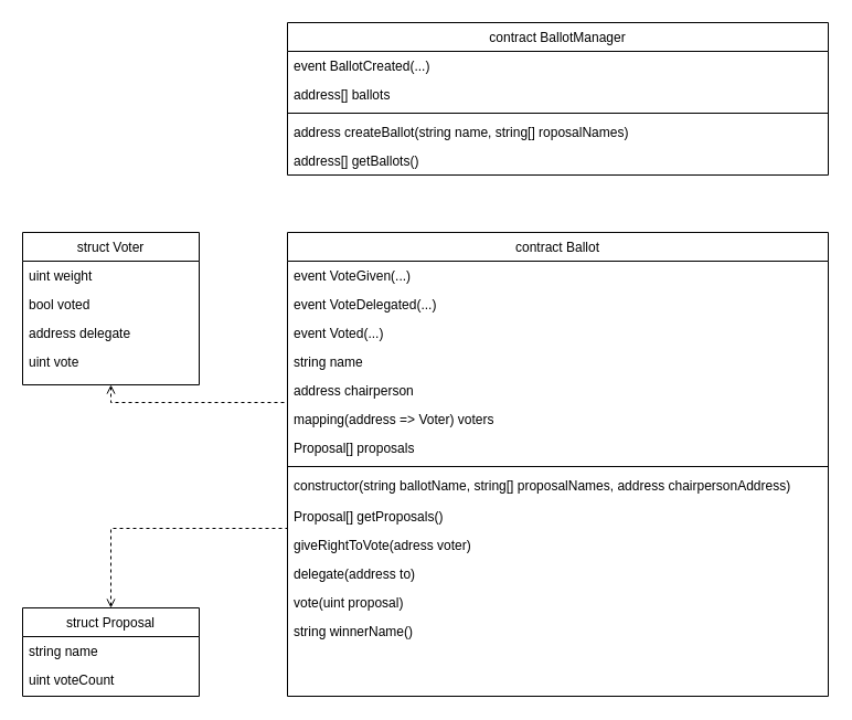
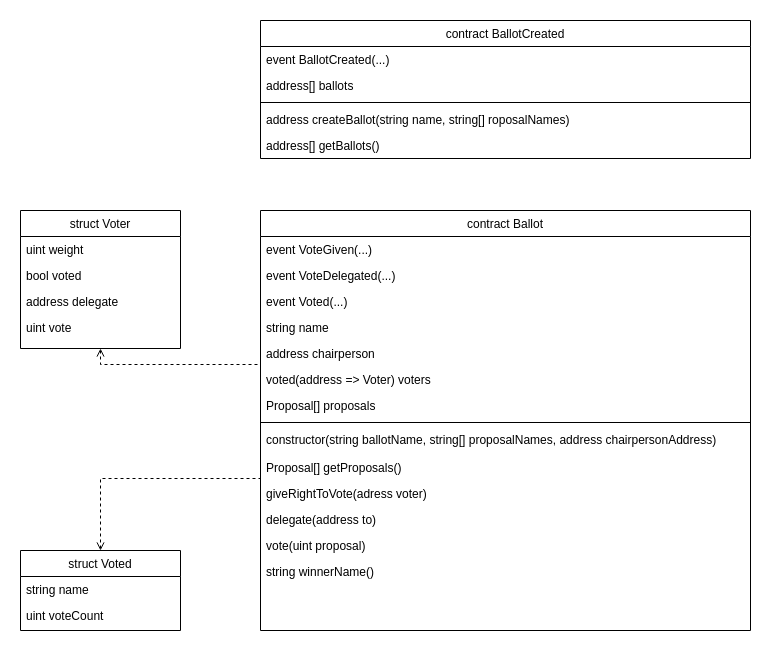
- <mxCell id="17" value="contract BallotManager" style="swimlane;fontStyle=0;align=center;verticalAlign=top;childLayout=stackLayout;horizontal=1;startSize=26;horizontalStack=0;resizeParent=1;resizeLast=0;collapsible=1;marginBottom=0;rounded=0;shadow=0;strokeWidth=1;" parent="1" vertex="1"><mxGeometry x="260" y="20" width="490" height="138" as="geometry"><mxRectangle x="340" y="380" width="170" height="26" as="alternateBounds" /></mxGeometry></mxCell>
+ <mxCell id="17" value="contract BallotCreated" style="swimlane;fontStyle=0;align=center;verticalAlign=top;childLayout=stackLayout;horizontal=1;startSize=26;horizontalStack=0;resizeParent=1;resizeLast=0;collapsible=1;marginBottom=0;rounded=0;shadow=0;strokeWidth=1;" parent="1" vertex="1"><mxGeometry x="260" y="20" width="490" height="138" as="geometry"><mxRectangle x="340" y="380" width="170" height="26" as="alternateBounds" /></mxGeometry></mxCell>
- <mxCell id="8" value="mapping(address =&amp;gt; Voter) voters" style="text;strokeColor=none;fillColor=none;align=left;verticalAlign=top;spacingLeft=4;spacingRight=4;overflow=hidden;rotatable=0;points=[[0,0.5],[1,0.5]];portConstraint=eastwest;whiteSpace=wrap;html=1;" vertex="1" parent="2"><mxGeometry y="156" width="490" height="26" as="geometry" /></mxCell>
+ <mxCell id="8" value="voted(address =&amp;gt; Voter) voters" style="text;strokeColor=none;fillColor=none;align=left;verticalAlign=top;spacingLeft=4;spacingRight=4;overflow=hidden;rotatable=0;points=[[0,0.5],[1,0.5]];portConstraint=eastwest;whiteSpace=wrap;html=1;" vertex="1" parent="2"><mxGeometry y="156" width="490" height="26" as="geometry" /></mxCell>
- <mxCell id="23" value="struct Proposal" style="swimlane;fontStyle=0;align=center;verticalAlign=top;childLayout=stackLayout;horizontal=1;startSize=26;horizontalStack=0;resizeParent=1;resizeLast=0;collapsible=1;marginBottom=0;rounded=0;shadow=0;strokeWidth=1;" vertex="1" parent="1"><mxGeometry x="20" y="550" width="160" height="80" as="geometry"><mxRectangle x="340" y="380" width="170" height="26" as="alternateBounds" /></mxGeometry></mxCell>
+ <mxCell id="23" value="struct Voted" style="swimlane;fontStyle=0;align=center;verticalAlign=top;childLayout=stackLayout;horizontal=1;startSize=26;horizontalStack=0;resizeParent=1;resizeLast=0;collapsible=1;marginBottom=0;rounded=0;shadow=0;strokeWidth=1;" vertex="1" parent="1"><mxGeometry x="20" y="550" width="160" height="80" as="geometry"><mxRectangle x="340" y="380" width="170" height="26" as="alternateBounds" /></mxGeometry></mxCell>
